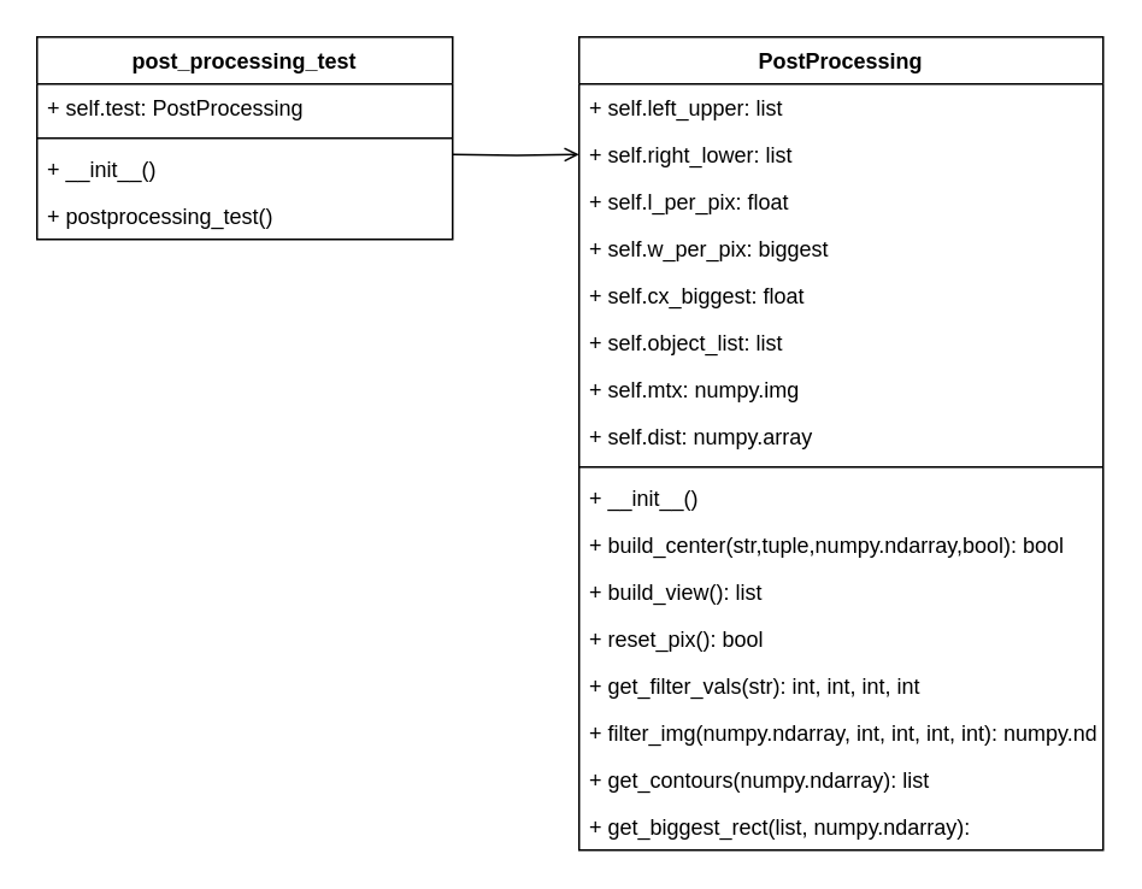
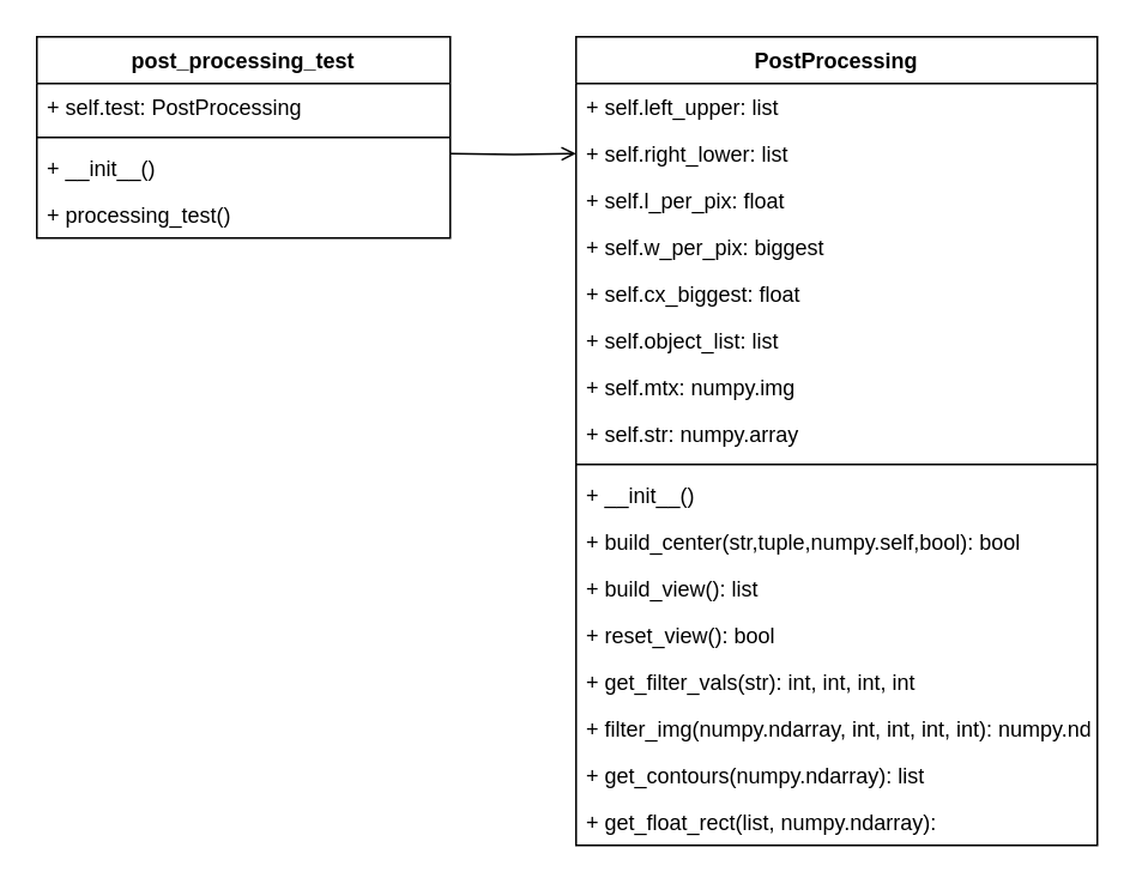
- <mxCell id="24" value="+ postprocessing_test()" style="text;strokeColor=none;fillColor=none;align=left;verticalAlign=top;spacingLeft=4;spacingRight=4;overflow=hidden;rotatable=0;points=[[0,0.5],[1,0.5]];portConstraint=eastwest;" parent="20" vertex="1"><mxGeometry y="86" width="230" height="26" as="geometry" /></mxCell>
+ <mxCell id="24" value="+ processing_test()" style="text;strokeColor=none;fillColor=none;align=left;verticalAlign=top;spacingLeft=4;spacingRight=4;overflow=hidden;rotatable=0;points=[[0,0.5],[1,0.5]];portConstraint=eastwest;" parent="20" vertex="1"><mxGeometry y="86" width="230" height="26" as="geometry" /></mxCell>
- <mxCell id="10" value="+ self.dist: numpy.array" style="text;strokeColor=none;fillColor=none;align=left;verticalAlign=top;spacingLeft=4;spacingRight=4;overflow=hidden;rotatable=0;points=[[0,0.5],[1,0.5]];portConstraint=eastwest;" parent="2" vertex="1"><mxGeometry y="208" width="290" height="26" as="geometry" /></mxCell>
+ <mxCell id="10" value="+ self.str: numpy.array" style="text;strokeColor=none;fillColor=none;align=left;verticalAlign=top;spacingLeft=4;spacingRight=4;overflow=hidden;rotatable=0;points=[[0,0.5],[1,0.5]];portConstraint=eastwest;" parent="2" vertex="1"><mxGeometry y="208" width="290" height="26" as="geometry" /></mxCell>
- <mxCell id="13" value="+ build_center(str,tuple,numpy.ndarray,bool): bool" style="text;strokeColor=none;fillColor=none;align=left;verticalAlign=top;spacingLeft=4;spacingRight=4;overflow=hidden;rotatable=0;points=[[0,0.5],[1,0.5]];portConstraint=eastwest;" parent="2" vertex="1"><mxGeometry y="268" width="290" height="26" as="geometry" /></mxCell>
+ <mxCell id="13" value="+ build_center(str,tuple,numpy.self,bool): bool" style="text;strokeColor=none;fillColor=none;align=left;verticalAlign=top;spacingLeft=4;spacingRight=4;overflow=hidden;rotatable=0;points=[[0,0.5],[1,0.5]];portConstraint=eastwest;" parent="2" vertex="1"><mxGeometry y="268" width="290" height="26" as="geometry" /></mxCell>
- <mxCell id="15" value="+ reset_pix(): bool" style="text;strokeColor=none;fillColor=none;align=left;verticalAlign=top;spacingLeft=4;spacingRight=4;overflow=hidden;rotatable=0;points=[[0,0.5],[1,0.5]];portConstraint=eastwest;" parent="2" vertex="1"><mxGeometry y="320" width="290" height="26" as="geometry" /></mxCell>
+ <mxCell id="15" value="+ reset_view(): bool" style="text;strokeColor=none;fillColor=none;align=left;verticalAlign=top;spacingLeft=4;spacingRight=4;overflow=hidden;rotatable=0;points=[[0,0.5],[1,0.5]];portConstraint=eastwest;" parent="2" vertex="1"><mxGeometry y="320" width="290" height="26" as="geometry" /></mxCell>
- <mxCell id="19" value="+ get_biggest_rect(list, numpy.ndarray): " style="text;strokeColor=none;fillColor=none;align=left;verticalAlign=top;spacingLeft=4;spacingRight=4;overflow=hidden;rotatable=0;points=[[0,0.5],[1,0.5]];portConstraint=eastwest;" parent="2" vertex="1"><mxGeometry y="424" width="290" height="26" as="geometry" /></mxCell>
+ <mxCell id="19" value="+ get_float_rect(list, numpy.ndarray): " style="text;strokeColor=none;fillColor=none;align=left;verticalAlign=top;spacingLeft=4;spacingRight=4;overflow=hidden;rotatable=0;points=[[0,0.5],[1,0.5]];portConstraint=eastwest;" parent="2" vertex="1"><mxGeometry y="424" width="290" height="26" as="geometry" /></mxCell>
